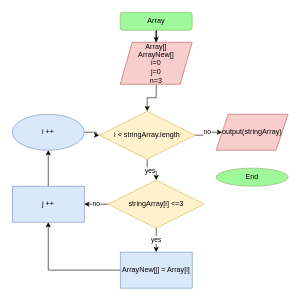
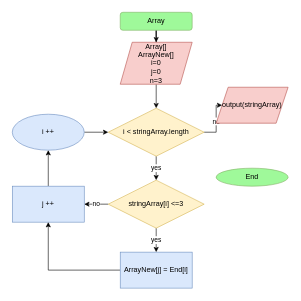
- <mxCell id="12" value="output(stringArray&lt;span style=&quot;background-color: initial;&quot;&gt;)&lt;/span&gt;" style="shape=parallelogram;perimeter=parallelogramPerimeter;whiteSpace=wrap;html=1;fixedSize=1;fillColor=#f8cecc;strokeColor=#b85450;" parent="1" vertex="1"><mxGeometry x="360" y="190" width="120" height="60" as="geometry" /></mxCell>
+ <mxCell id="12" value="output(stringArray&lt;span style=&quot;background-color: initial;&quot;&gt;)&lt;/span&gt;" style="shape=parallelogram;perimeter=parallelogramPerimeter;whiteSpace=wrap;html=1;fixedSize=1;fillColor=#f8cecc;strokeColor=#b85450;" parent="1" vertex="1"><mxGeometry x="360" y="145" width="120" height="60" as="geometry" /></mxCell>
- <mxCell id="8" value="i &amp;lt; stringArray.length" style="rhombus;whiteSpace=wrap;html=1;fillColor=#fff2cc;strokeColor=#d6b656;" parent="1" vertex="1"><mxGeometry x="165" y="185" width="160" height="80" as="geometry" /></mxCell>
+ <mxCell id="8" value="i &amp;lt; stringArray.length" style="rhombus;whiteSpace=wrap;html=1;fillColor=#fff2cc;strokeColor=#d6b656;" parent="1" vertex="1"><mxGeometry x="180" y="180" width="160" height="80" as="geometry" /></mxCell>
- <mxCell id="19" value="ArrayNew[j] = Array[i]" style="rounded=0;whiteSpace=wrap;html=1;fillColor=#dae8fc;strokeColor=#6c8ebf;" parent="1" vertex="1"><mxGeometry x="200" y="420" width="120" height="60" as="geometry" /></mxCell>
+ <mxCell id="19" value="ArrayNew[j] = End[i]" style="rounded=0;whiteSpace=wrap;html=1;fillColor=#dae8fc;strokeColor=#6c8ebf;" parent="1" vertex="1"><mxGeometry x="200" y="420" width="120" height="60" as="geometry" /></mxCell>
